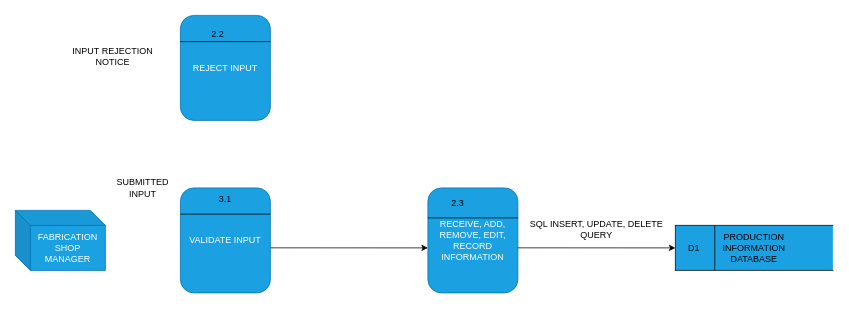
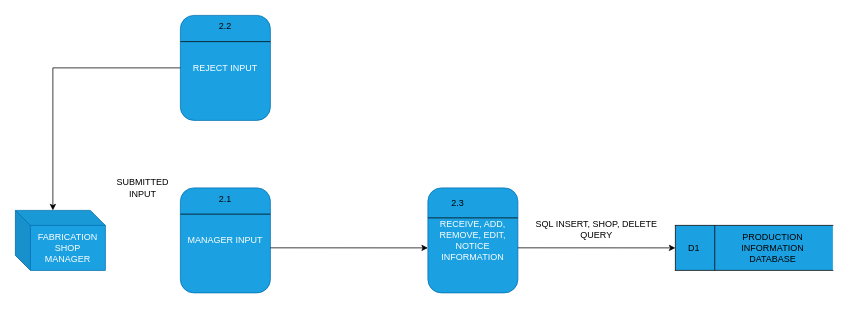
- <mxCell id="11" value="2.2" style="text;html=1;align=center;verticalAlign=middle;whiteSpace=wrap;rounded=0;" parent="1" vertex="1"><mxGeometry x="260" y="30" width="60" height="30" as="geometry" /></mxCell>
+ <mxCell id="11" value="2.2" style="text;html=1;align=center;verticalAlign=middle;whiteSpace=wrap;rounded=0;" parent="1" vertex="1"><mxGeometry x="270" y="20" width="60" height="30" as="geometry" /></mxCell>
- <mxCell id="20" value="INPUT REJECTION NOTICE" style="text;html=1;align=center;verticalAlign=middle;whiteSpace=wrap;rounded=0;" parent="1" vertex="1"><mxGeometry x="90" y="60" width="120" height="30" as="geometry" /></mxCell>
- <mxCell id="6" value="3.1" style="text;html=1;align=center;verticalAlign=middle;whiteSpace=wrap;rounded=0;" parent="1" vertex="1"><mxGeometry x="270" y="250" width="60" height="30" as="geometry" /></mxCell>
+ <mxCell id="6" value="2.1" style="text;html=1;align=center;verticalAlign=middle;whiteSpace=wrap;rounded=0;" parent="1" vertex="1"><mxGeometry x="270" y="250" width="60" height="30" as="geometry" /></mxCell>
+ <mxCell id="13" value="" style="endArrow=classic;html=1;rounded=0;exitX=0;exitY=0.5;exitDx=0;exitDy=0;entryX=0;entryY=0;entryDx=50;entryDy=0;entryPerimeter=0;" parent="1" source="9" target="2" edge="1"><mxGeometry width="50" height="50" relative="1" as="geometry"><mxPoint x="360" y="340" as="sourcePoint" /><mxPoint x="410" y="290" as="targetPoint" /><Array as="points"><mxPoint x="70" y="90" /></Array></mxGeometry></mxCell>
- <mxCell id="23" value="SQL INSERT, UPDATE, DELETE QUERY" style="text;html=1;align=center;verticalAlign=middle;whiteSpace=wrap;rounded=0;" parent="1" vertex="1"><mxGeometry x="700" y="290" width="190" height="30" as="geometry" /></mxCell>
+ <mxCell id="23" value="SQL INSERT, SHOP, DELETE QUERY" style="text;html=1;align=center;verticalAlign=middle;whiteSpace=wrap;rounded=0;" parent="1" vertex="1"><mxGeometry x="700" y="290" width="190" height="30" as="geometry" /></mxCell>
- <mxCell id="3" value="VALIDATE INPUT" style="rounded=1;whiteSpace=wrap;html=1;fillColor=#1ba1e2;fontColor=#ffffff;strokeColor=#006EAF;" parent="1" vertex="1"><mxGeometry x="240" y="250" width="120" height="140" as="geometry" /></mxCell>
+ <mxCell id="3" value="MANAGER INPUT" style="rounded=1;whiteSpace=wrap;html=1;fillColor=#1ba1e2;fontColor=#ffffff;strokeColor=#006EAF;" parent="1" vertex="1"><mxGeometry x="240" y="250" width="120" height="140" as="geometry" /></mxCell>
- <mxCell id="4" value="RECEIVE, ADD, REMOVE, EDIT, RECORD INFORMATION" style="rounded=1;whiteSpace=wrap;html=1;fillColor=#1ba1e2;fontColor=#ffffff;strokeColor=#006EAF;" parent="1" vertex="1"><mxGeometry x="570" y="250" width="120" height="140" as="geometry" /></mxCell>
+ <mxCell id="4" value="RECEIVE, ADD, REMOVE, EDIT, NOTICE INFORMATION" style="rounded=1;whiteSpace=wrap;html=1;fillColor=#1ba1e2;fontColor=#ffffff;strokeColor=#006EAF;" parent="1" vertex="1"><mxGeometry x="570" y="250" width="120" height="140" as="geometry" /></mxCell>
- <mxCell id="18" value="PRODUCTION INFORMATION DATABASE" style="text;html=1;align=center;verticalAlign=middle;whiteSpace=wrap;rounded=0;" parent="1" vertex="1"><mxGeometry x="975" y="315" width="60" height="30" as="geometry" /></mxCell>
+ <mxCell id="18" value="PRODUCTION INFORMATION DATABASE" style="text;html=1;align=center;verticalAlign=middle;whiteSpace=wrap;rounded=0;" parent="1" vertex="1"><mxGeometry x="1000" y="315" width="60" height="30" as="geometry" /></mxCell>
